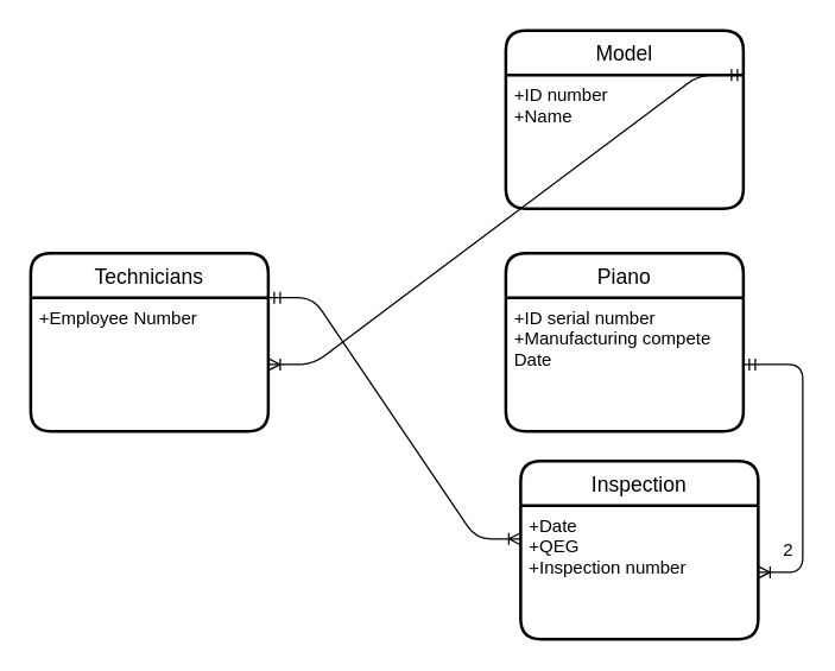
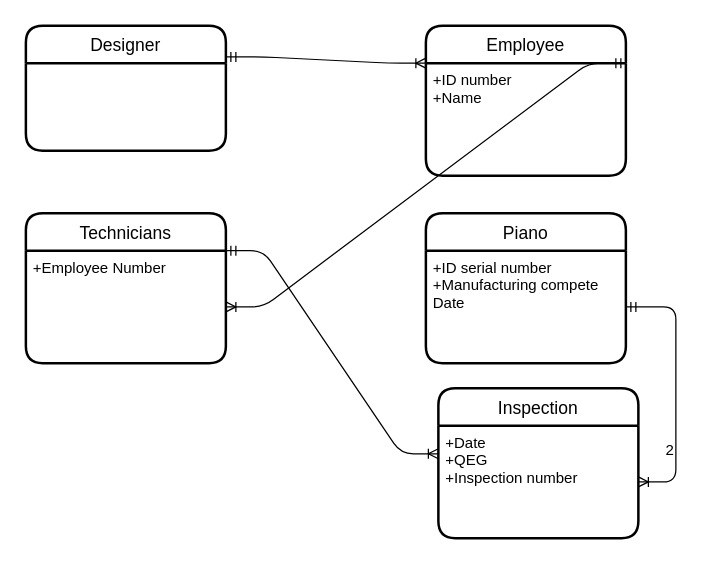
- <mxCell id="4" value="Model" style="swimlane;childLayout=stackLayout;horizontal=1;startSize=30;horizontalStack=0;rounded=1;fontSize=14;fontStyle=0;strokeWidth=2;resizeParent=0;resizeLast=1;shadow=0;dashed=0;align=center;" vertex="1" parent="1"><mxGeometry x="340" y="20" width="160" height="120" as="geometry" /></mxCell>
+ <mxCell id="4" value="Employee" style="swimlane;childLayout=stackLayout;horizontal=1;startSize=30;horizontalStack=0;rounded=1;fontSize=14;fontStyle=0;strokeWidth=2;resizeParent=0;resizeLast=1;shadow=0;dashed=0;align=center;" vertex="1" parent="1"><mxGeometry x="340" y="20" width="160" height="120" as="geometry" /></mxCell>
+ <mxCell id="14" value="" style="edgeStyle=entityRelationEdgeStyle;fontSize=12;html=1;endArrow=ERoneToMany;startArrow=ERmandOne;entryX=0;entryY=0;entryDx=0;entryDy=0;exitX=1;exitY=0.25;exitDx=0;exitDy=0;" edge="1" parent="1" source="6" target="5"><mxGeometry width="100" height="100" relative="1" as="geometry"><mxPoint x="260" y="95" as="sourcePoint" /><mxPoint x="310" y="65" as="targetPoint" /></mxGeometry></mxCell>
+ <mxCell id="6" value="Designer" style="swimlane;childLayout=stackLayout;horizontal=1;startSize=30;horizontalStack=0;rounded=1;fontSize=14;fontStyle=0;strokeWidth=2;resizeParent=0;resizeLast=1;shadow=0;dashed=0;align=center;" vertex="1" parent="1"><mxGeometry x="20" y="20" width="160" height="100" as="geometry" /></mxCell>
- <mxCell id="15" value="2" style="text;html=1;align=center;verticalAlign=middle;resizable=0;points=[];autosize=1;" vertex="1" parent="1"><mxGeometry x="520" y="360" width="20" height="20" as="geometry" /></mxCell>
+ <mxCell id="15" value="2" style="text;html=1;align=center;verticalAlign=middle;resizable=0;points=[];autosize=1;" vertex="1" parent="1"><mxGeometry x="525" y="350" width="20" height="20" as="geometry" /></mxCell>
